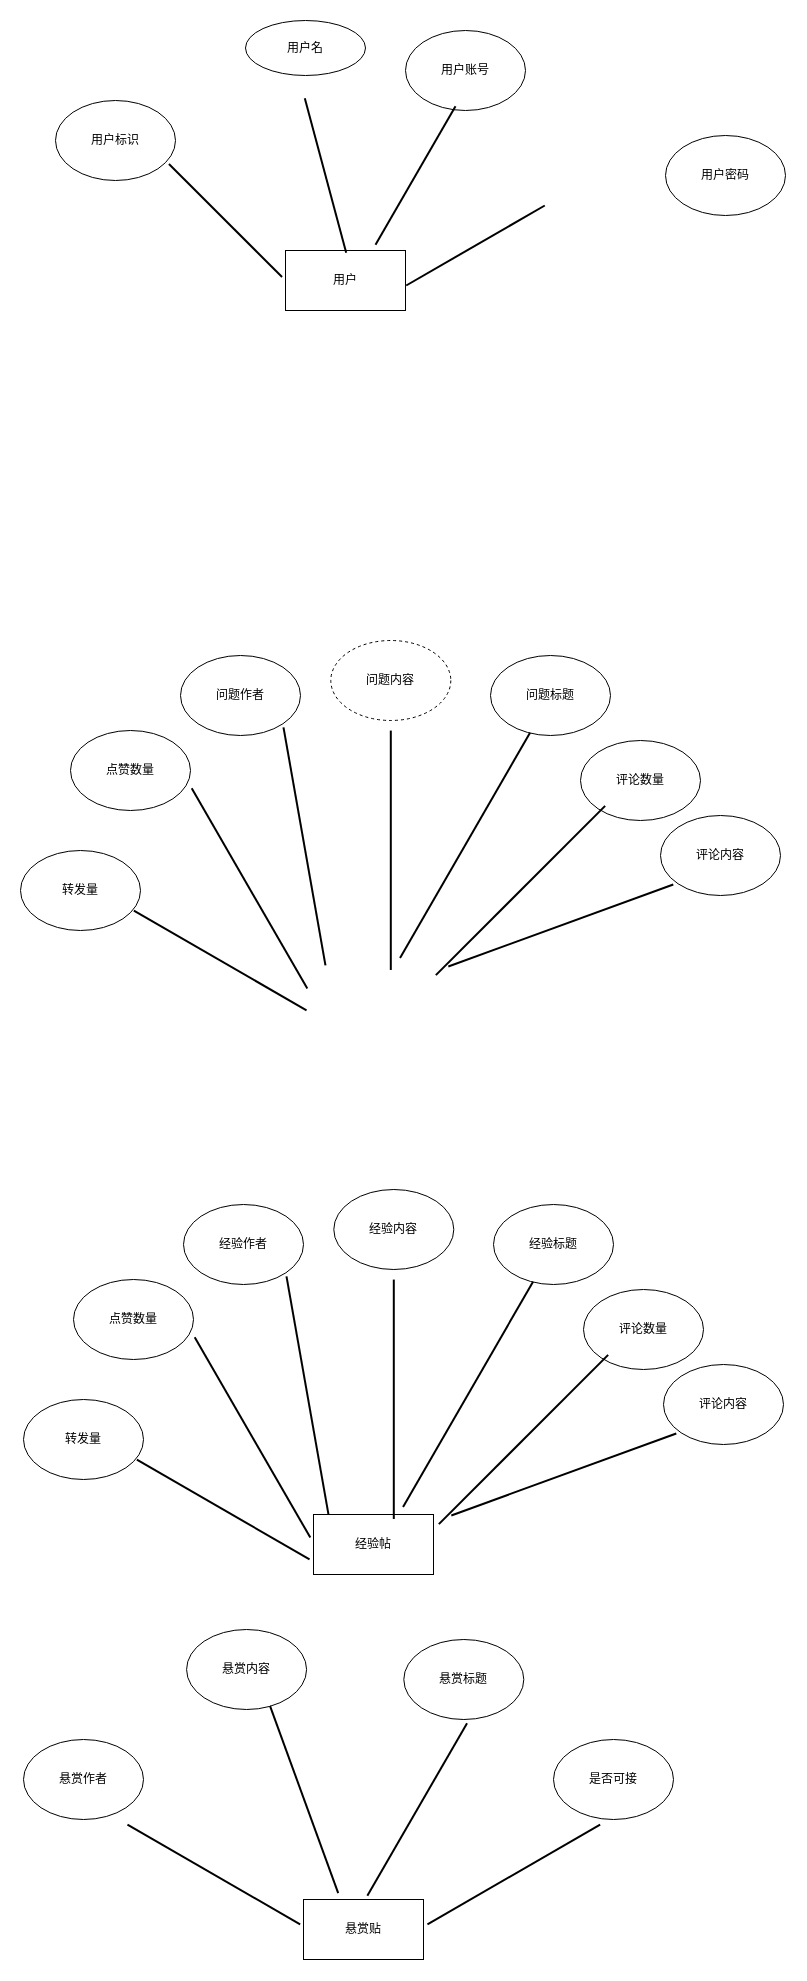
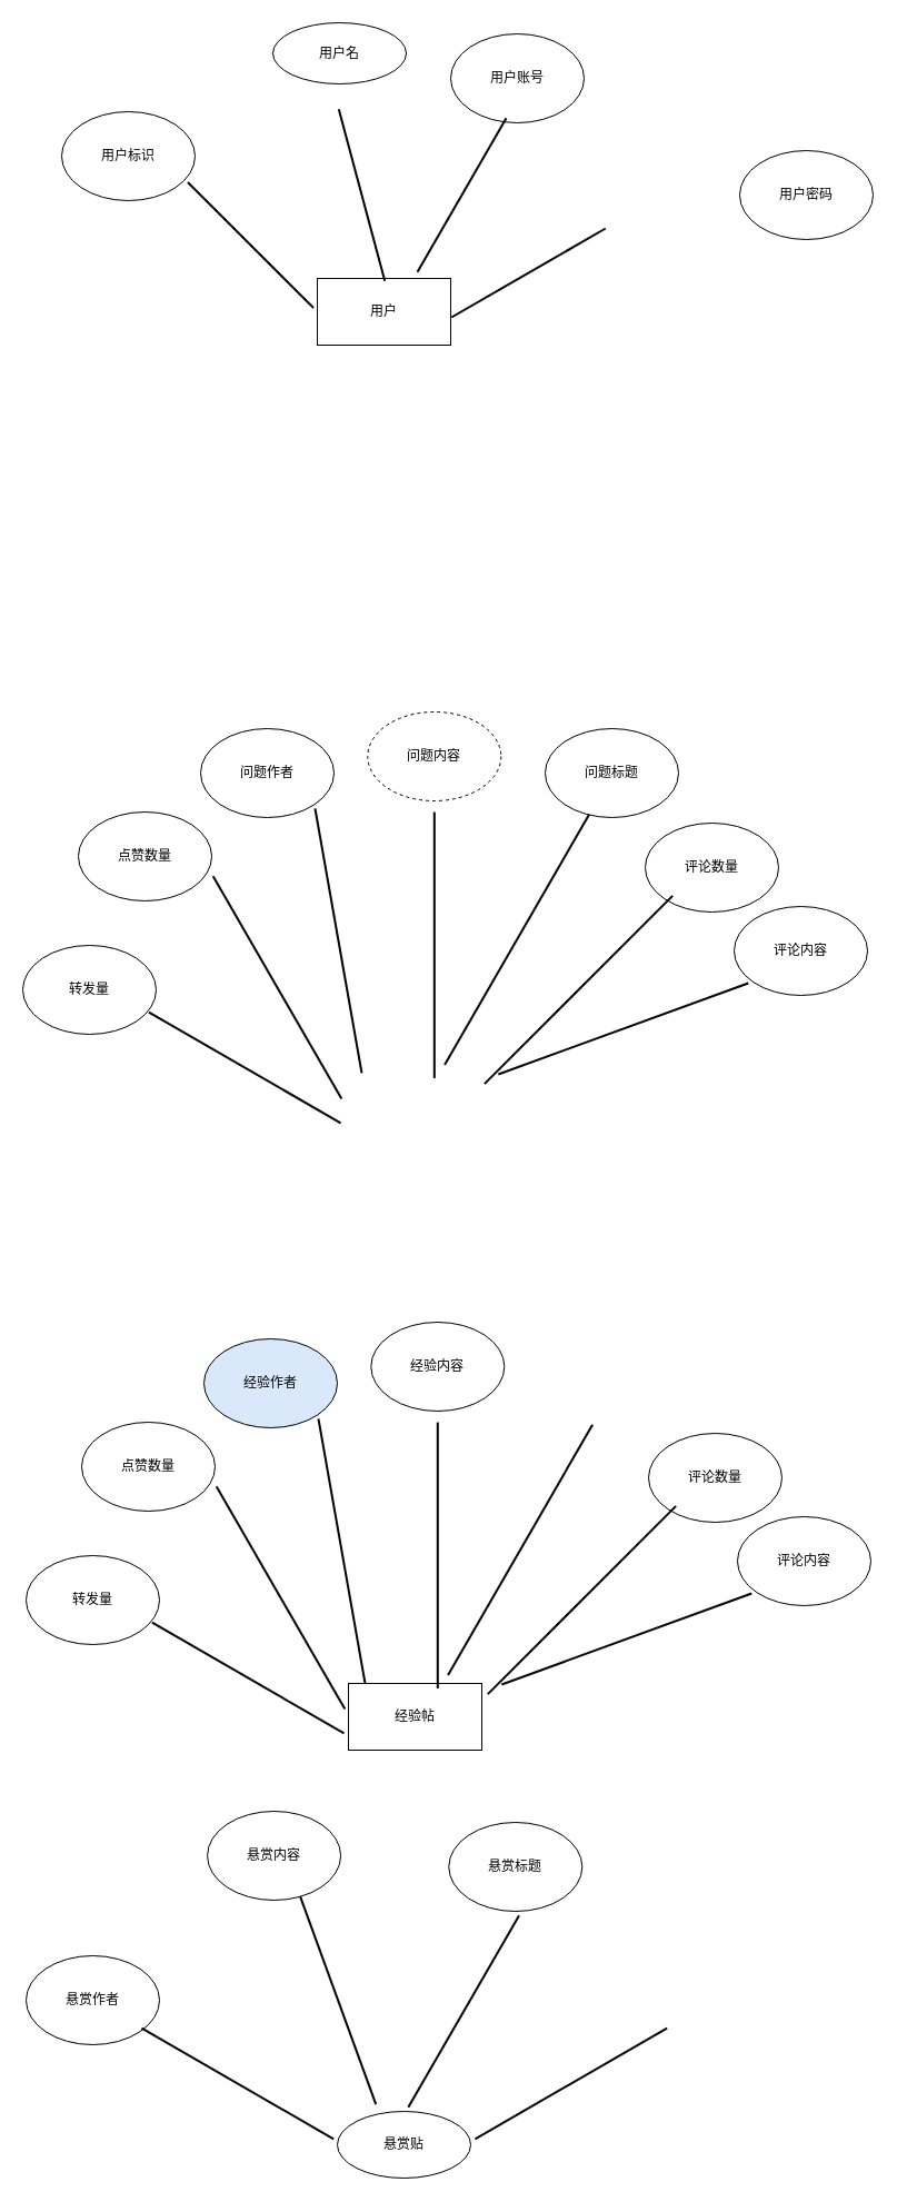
- <mxCell id="33" value="经验作者" style="ellipse;whiteSpace=wrap;html=1;" vertex="1" parent="1"><mxGeometry x="183" y="1204" width="120" height="80" as="geometry" /></mxCell>
+ <mxCell id="33" value="经验作者" style="ellipse;whiteSpace=wrap;html=1;fillColor=#dae8fc;" vertex="1" parent="1"><mxGeometry x="183" y="1204" width="120" height="80" as="geometry" /></mxCell>
- <mxCell id="32" value="经验标题" style="ellipse;whiteSpace=wrap;html=1;" vertex="1" parent="1"><mxGeometry x="493" y="1204" width="120" height="80" as="geometry" /></mxCell>
- <mxCell id="17" value="悬赏作者" style="ellipse;whiteSpace=wrap;html=1;" vertex="1" parent="1"><mxGeometry x="23" y="1739" width="120" height="80" as="geometry" /></mxCell>
+ <mxCell id="17" value="悬赏作者" style="ellipse;whiteSpace=wrap;html=1;" vertex="1" parent="1"><mxGeometry x="23" y="1759" width="120" height="80" as="geometry" /></mxCell>
- <mxCell id="18" value="是否可接" style="ellipse;whiteSpace=wrap;html=1;" vertex="1" parent="1"><mxGeometry x="553" y="1739" width="120" height="80" as="geometry" /></mxCell>
- <mxCell id="4" value="悬赏贴" style="rounded=0;whiteSpace=wrap;html=1;" vertex="1" parent="1"><mxGeometry x="303" y="1899" width="120" height="60" as="geometry" /></mxCell>
+ <mxCell id="4" value="悬赏贴" style="ellipse;whiteSpace=wrap;html=1;" vertex="1" parent="1"><mxGeometry x="303" y="1899" width="120" height="60" as="geometry" /></mxCell>
